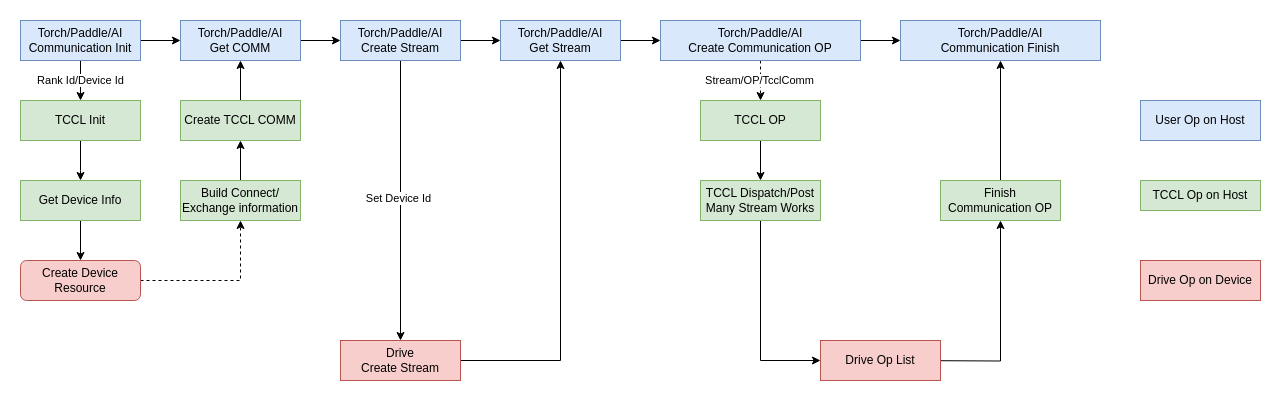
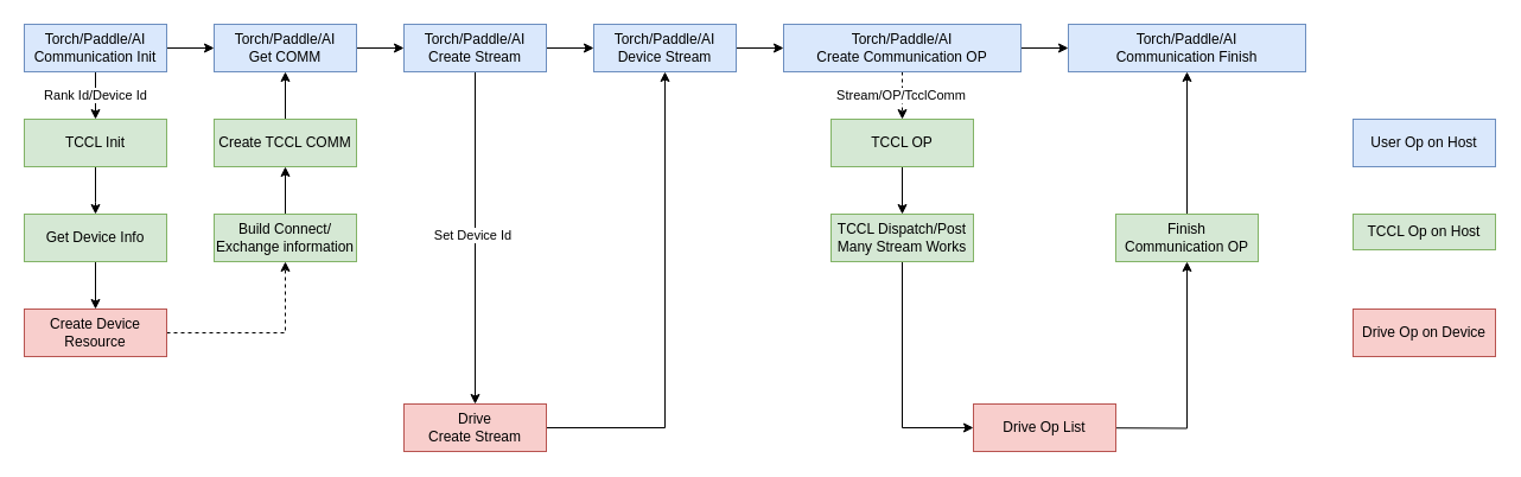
- <mxCell id="37" value="Torch/Paddle/AI&lt;br&gt;Get Stream" style="rounded=0;whiteSpace=wrap;html=1;fillColor=#dae8fc;strokeColor=#6c8ebf;" vertex="1" parent="1"><mxGeometry x="500" y="20" width="120" height="40" as="geometry" /></mxCell>
+ <mxCell id="37" value="Torch/Paddle/AI&lt;br&gt;Device Stream" style="rounded=0;whiteSpace=wrap;html=1;fillColor=#dae8fc;strokeColor=#6c8ebf;" vertex="1" parent="1"><mxGeometry x="500" y="20" width="120" height="40" as="geometry" /></mxCell>
- <mxCell id="27" value="Create Device Resource" style="whiteSpace=wrap;html=1;fillColor=#f8cecc;strokeColor=#b85450;rounded=1;" vertex="1" parent="1"><mxGeometry x="20" y="260" width="120" height="40" as="geometry" /></mxCell>
+ <mxCell id="27" value="Create Device Resource" style="rounded=0;whiteSpace=wrap;html=1;fillColor=#f8cecc;strokeColor=#b85450;" vertex="1" parent="1"><mxGeometry x="20" y="260" width="120" height="40" as="geometry" /></mxCell>
